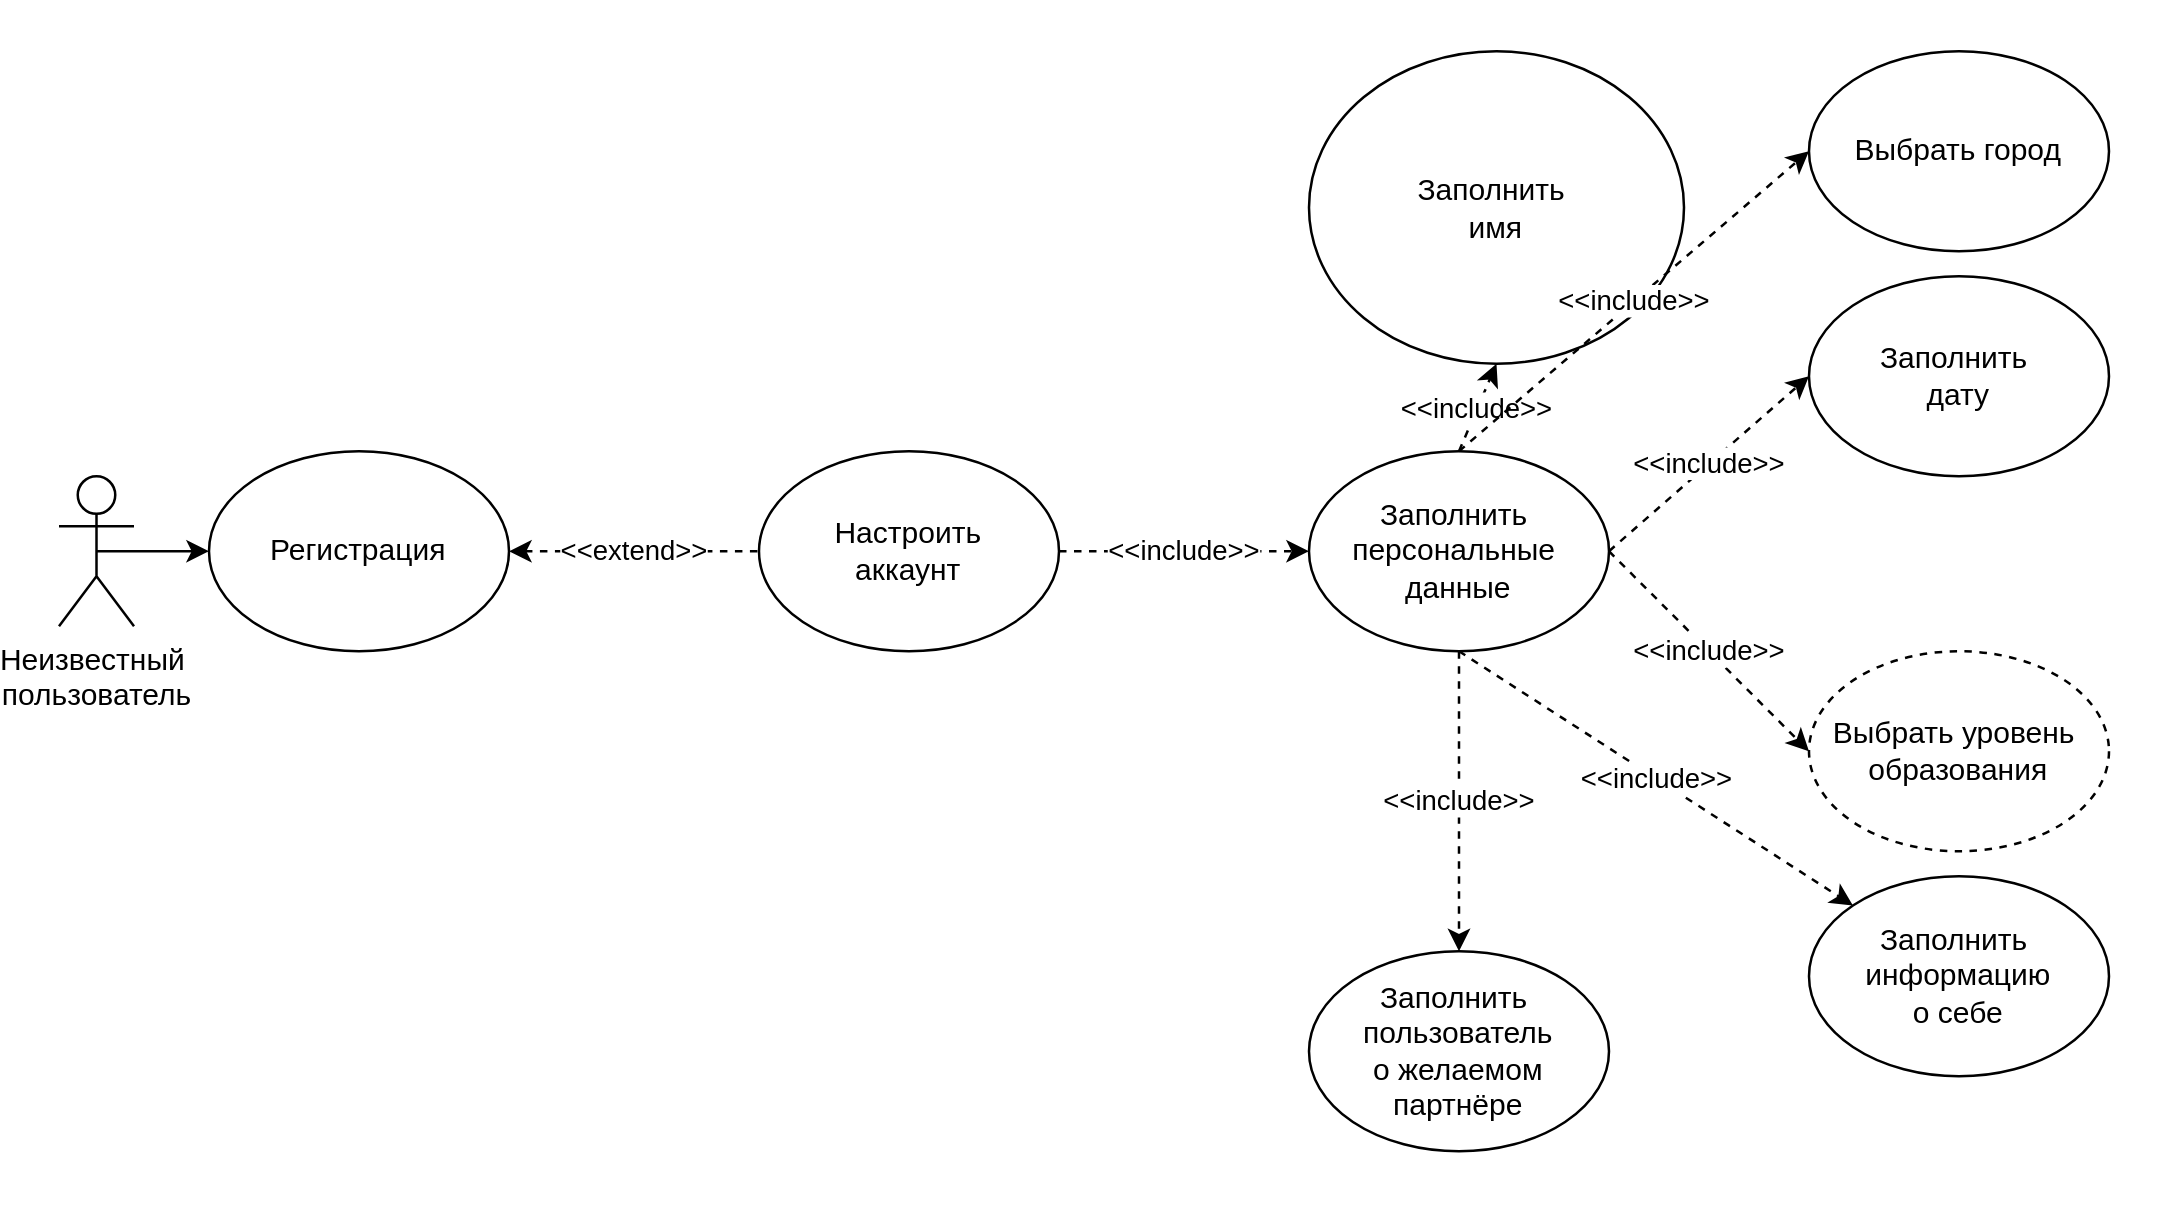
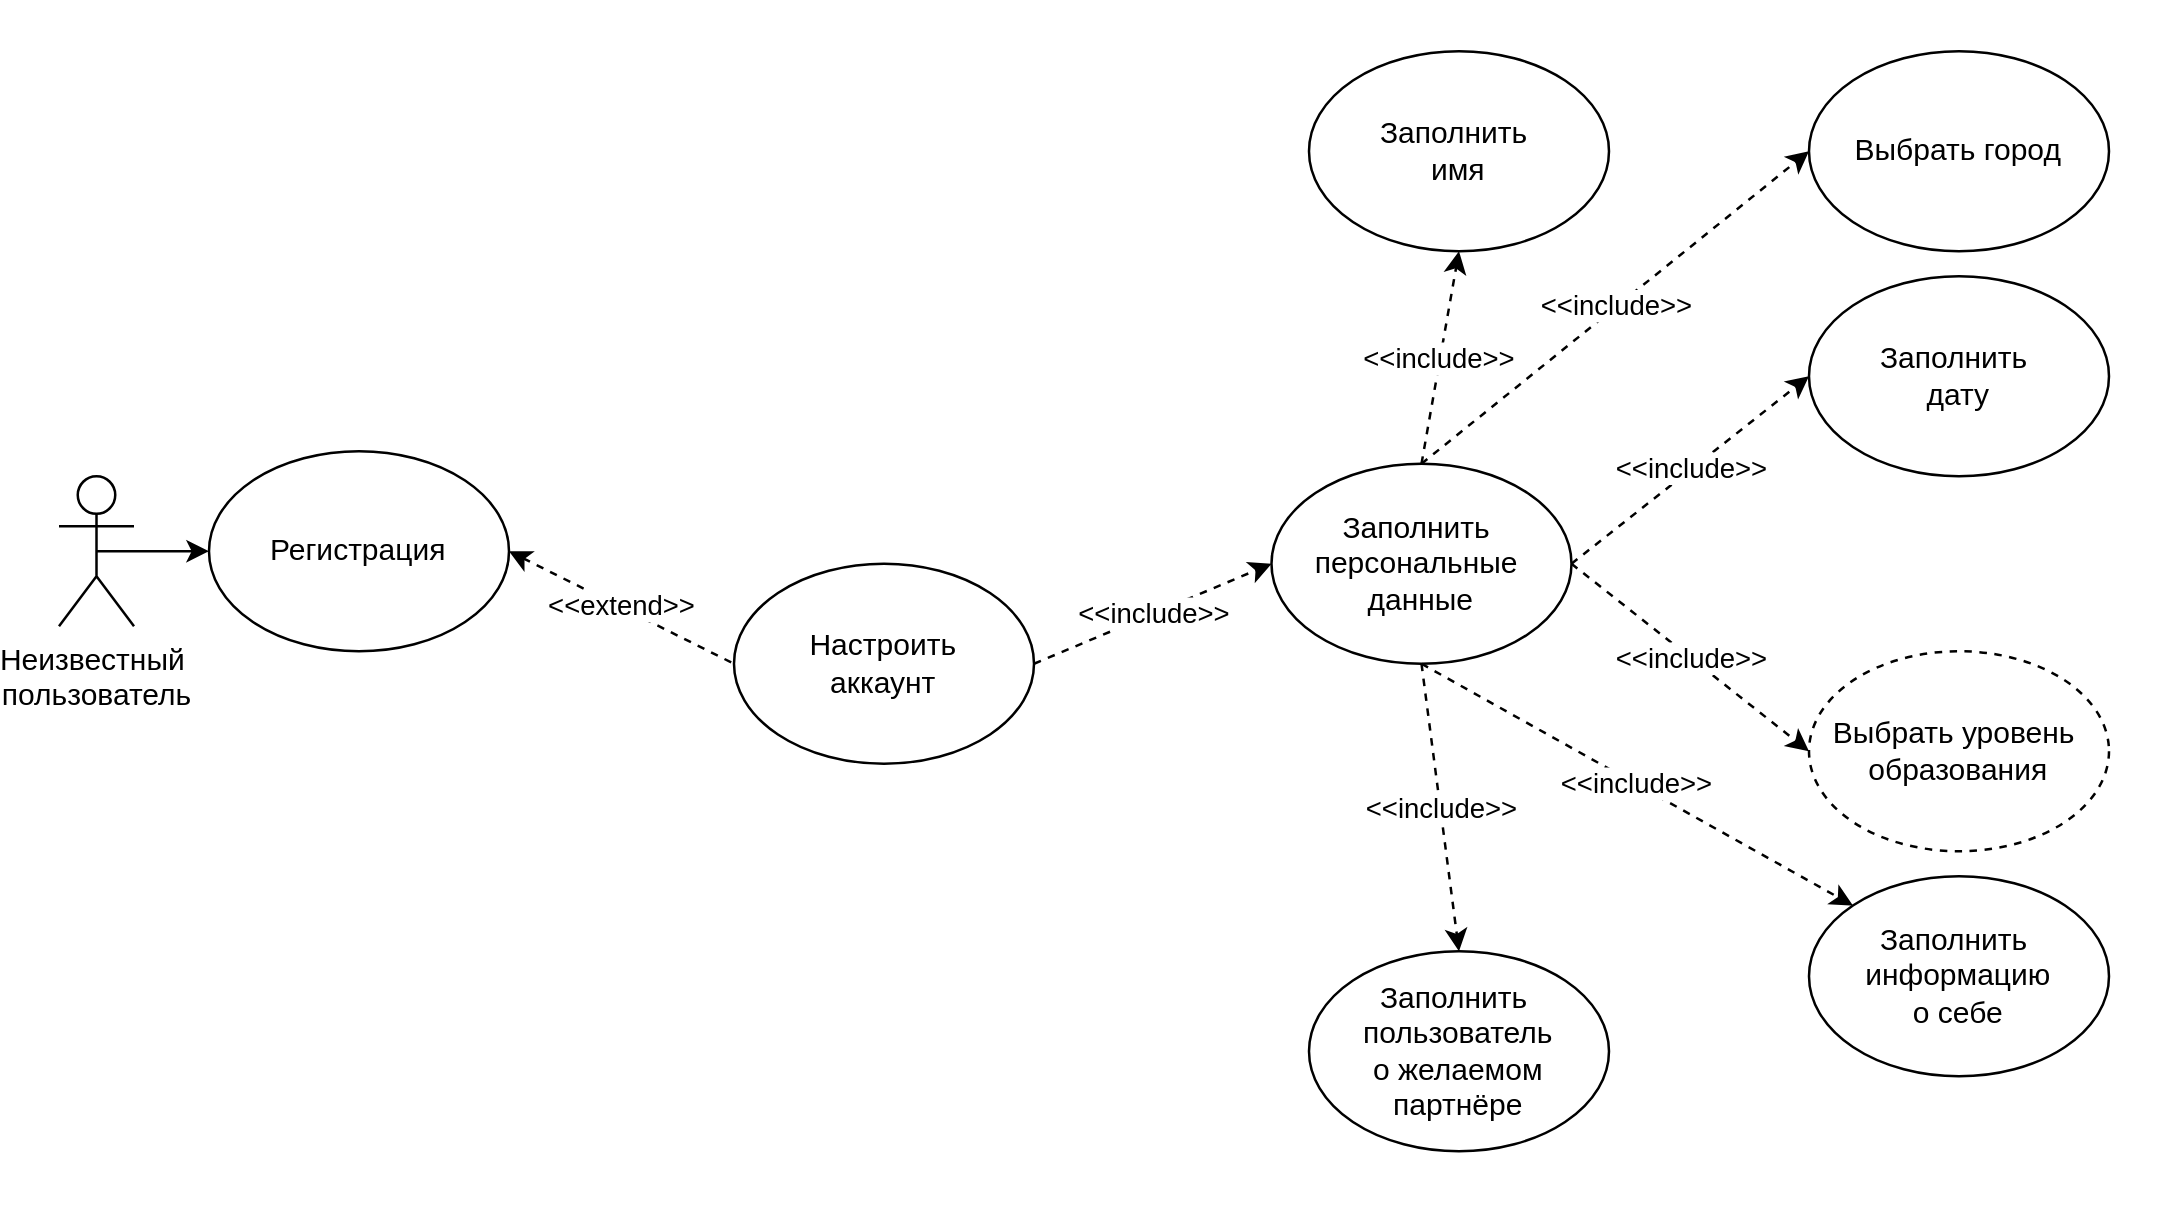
- <mxCell id="9" value="Заполнить&amp;nbsp;&lt;br&gt;имя" style="ellipse;whiteSpace=wrap;html=1;" vertex="1" parent="1"><mxGeometry x="520" y="20" width="150" height="125" as="geometry" /></mxCell>
+ <mxCell id="9" value="Заполнить&amp;nbsp;&lt;br&gt;имя" style="ellipse;whiteSpace=wrap;html=1;" vertex="1" parent="1"><mxGeometry x="520" y="20" width="120" height="80" as="geometry" /></mxCell>
- <mxCell id="5" value="Настроить &lt;br&gt;аккаунт" style="ellipse;whiteSpace=wrap;html=1;" vertex="1" parent="1"><mxGeometry x="300" y="180" width="120" height="80" as="geometry" /></mxCell>
+ <mxCell id="5" value="Настроить &lt;br&gt;аккаунт" style="ellipse;whiteSpace=wrap;html=1;" vertex="1" parent="1"><mxGeometry x="290" y="225" width="120" height="80" as="geometry" /></mxCell>
- <mxCell id="7" value="Заполнить&amp;nbsp;&lt;br&gt;персональные&amp;nbsp;&lt;br&gt;данные" style="ellipse;whiteSpace=wrap;html=1;" vertex="1" parent="1"><mxGeometry x="520" y="180" width="120" height="80" as="geometry" /></mxCell>
+ <mxCell id="7" value="Заполнить&amp;nbsp;&lt;br&gt;персональные&amp;nbsp;&lt;br&gt;данные" style="ellipse;whiteSpace=wrap;html=1;" vertex="1" parent="1"><mxGeometry x="505" y="185" width="120" height="80" as="geometry" /></mxCell>
